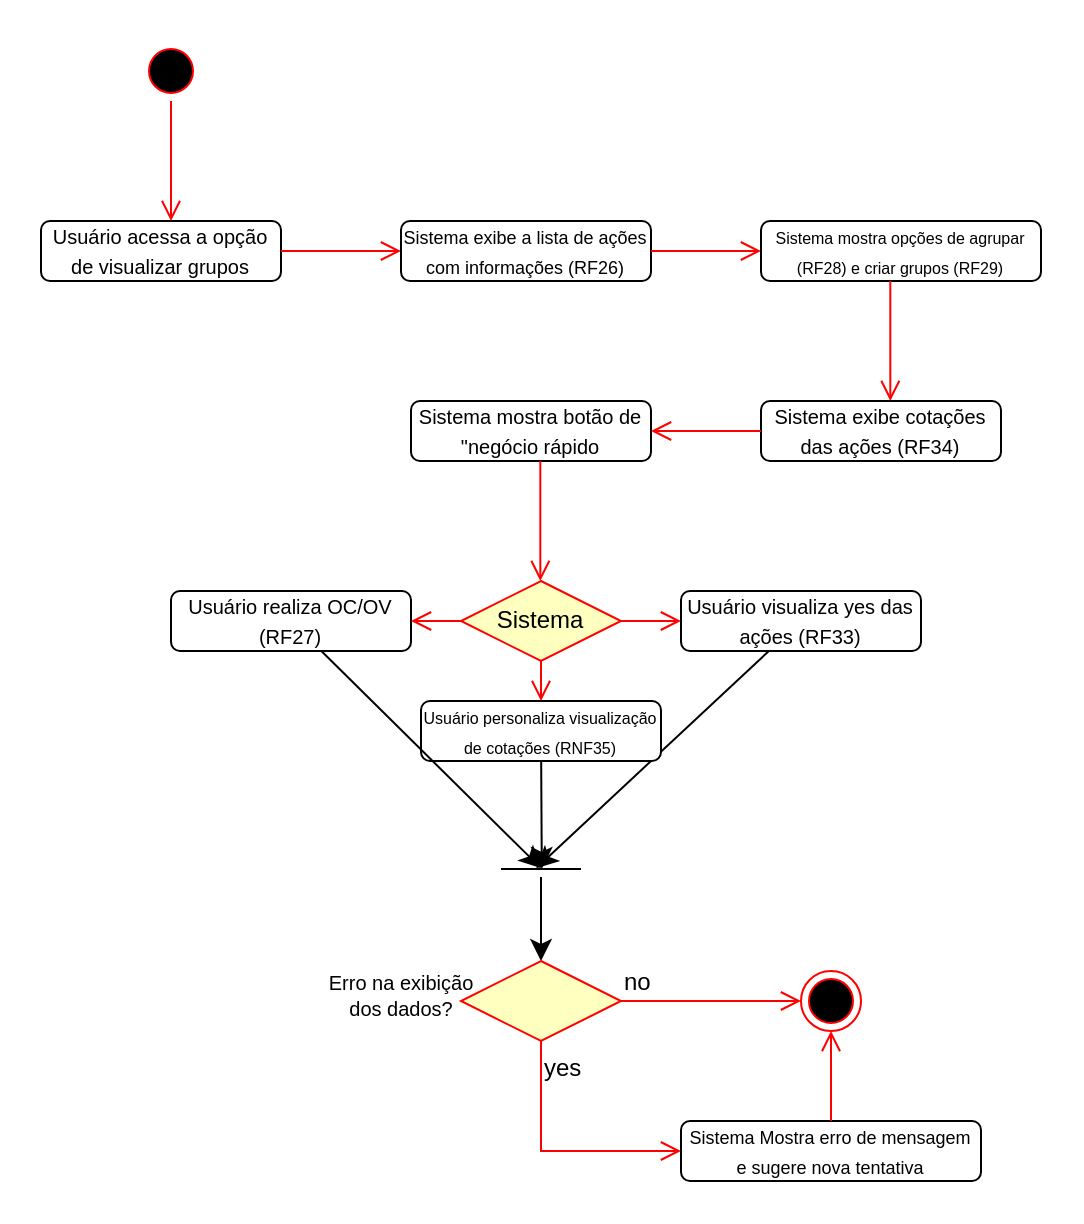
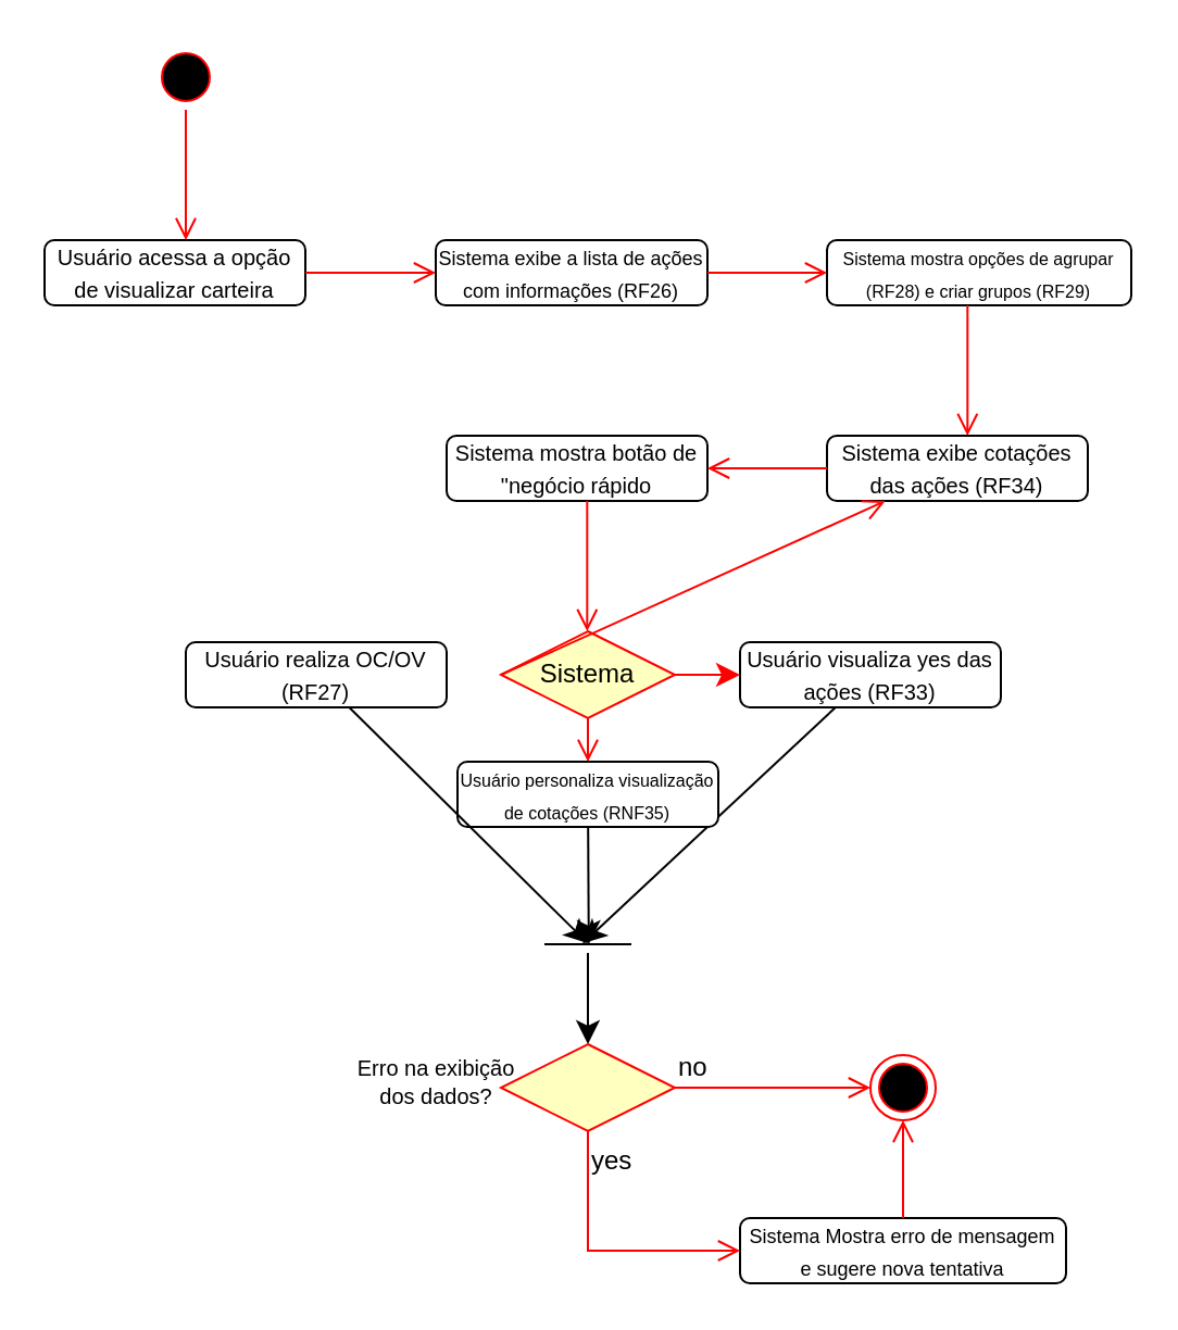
- <mxCell id="2" value="&lt;font size=&quot;1&quot;&gt;Usuário acessa a opção de visualizar grupos&lt;/font&gt;" style="rounded=1;whiteSpace=wrap;html=1;" vertex="1" parent="1"><mxGeometry x="20" y="110" width="120" height="30" as="geometry" /></mxCell>
+ <mxCell id="2" value="&lt;font size=&quot;1&quot;&gt;Usuário acessa a opção de visualizar carteira&lt;/font&gt;" style="rounded=1;whiteSpace=wrap;html=1;" vertex="1" parent="1"><mxGeometry x="20" y="110" width="120" height="30" as="geometry" /></mxCell>
- <mxCell id="21" value="" style="html=1;align=left;verticalAlign=bottom;endArrow=open;endSize=8;strokeColor=#ff0000;rounded=0;fontSize=12;exitX=0;exitY=0.5;exitDx=0;exitDy=0;entryX=1;entryY=0.5;entryDx=0;entryDy=0;" edge="1" parent="1" source="12" target="20"><mxGeometry x="-0.429" y="-10" relative="1" as="geometry"><mxPoint x="300" y="340" as="targetPoint" /><mxPoint x="230" y="340" as="sourcePoint" /><mxPoint as="offset" /></mxGeometry></mxCell>
+ <mxCell id="21" value="" style="html=1;align=left;verticalAlign=bottom;endArrow=open;endSize=8;strokeColor=#ff0000;rounded=0;fontSize=12;exitX=0;exitY=0.5;exitDx=0;exitDy=0;" edge="1" parent="1" source="12" target="10"><mxGeometry x="-0.429" y="-10" relative="1" as="geometry"><mxPoint x="300" y="340" as="targetPoint" /><mxPoint x="230" y="340" as="sourcePoint" /><mxPoint as="offset" /></mxGeometry></mxCell>
- <mxCell id="13" value="" style="edgeStyle=orthogonalEdgeStyle;html=1;align=left;verticalAlign=bottom;endArrow=open;endSize=8;strokeColor=#ff0000;rounded=0;fontSize=12;curved=1;" edge="1" source="12" parent="1" target="16"><mxGeometry x="-1" relative="1" as="geometry"><mxPoint x="380" y="310" as="targetPoint" /></mxGeometry></mxCell>
+ <mxCell id="13" value="" style="edgeStyle=orthogonalEdgeStyle;html=1;align=left;verticalAlign=bottom;endArrow=classic;endSize=8;strokeColor=#ff0000;rounded=0;fontSize=12;curved=1;" edge="1" source="12" parent="1" target="16"><mxGeometry x="-1" relative="1" as="geometry"><mxPoint x="380" y="310" as="targetPoint" /></mxGeometry></mxCell>
